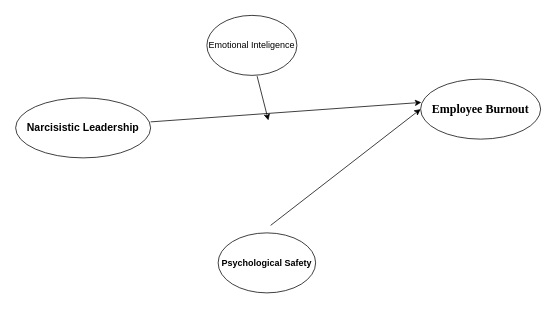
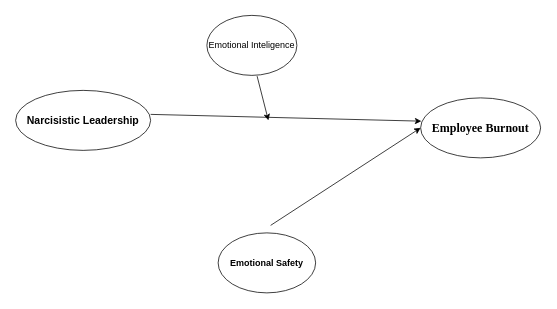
- <mxCell id="3" value="&lt;b style=&quot;font-size: medium; text-align: start;&quot;&gt;&lt;span style=&quot;font-size: 12pt; line-height: 32px; font-family: &amp;quot;Times New Roman&amp;quot;, serif;&quot; lang=&quot;EN-US&quot;&gt;Employee Burnout&lt;/span&gt;&lt;/b&gt;" style="ellipse;whiteSpace=wrap;html=1;" vertex="1" parent="1"><mxGeometry x="560" y="105" width="160" height="80" as="geometry" /></mxCell>
+ <mxCell id="3" value="&lt;b style=&quot;font-size: medium; text-align: start;&quot;&gt;&lt;span style=&quot;font-size: 12pt; line-height: 32px; font-family: &amp;quot;Times New Roman&amp;quot;, serif;&quot; lang=&quot;EN-US&quot;&gt;Employee Burnout&lt;/span&gt;&lt;/b&gt;" style="ellipse;whiteSpace=wrap;html=1;" vertex="1" parent="1"><mxGeometry x="560" y="130" width="160" height="80" as="geometry" /></mxCell>
- <mxCell id="2" value="&lt;b&gt;&lt;font style=&quot;font-size: 14px;&quot;&gt;Narcisistic Leadership&lt;/font&gt;&lt;/b&gt;" style="ellipse;whiteSpace=wrap;html=1;" vertex="1" parent="1"><mxGeometry x="20" y="130" width="180" height="80" as="geometry" /></mxCell>
+ <mxCell id="2" value="&lt;b&gt;&lt;font style=&quot;font-size: 14px;&quot;&gt;Narcisistic Leadership&lt;/font&gt;&lt;/b&gt;" style="ellipse;whiteSpace=wrap;html=1;" vertex="1" parent="1"><mxGeometry x="20" y="120" width="180" height="80" as="geometry" /></mxCell>
- <mxCell id="4" value="&lt;b&gt;Psychological Safety&lt;/b&gt;" style="ellipse;whiteSpace=wrap;html=1;" vertex="1" parent="1"><mxGeometry x="290" y="310" width="130" height="80" as="geometry" /></mxCell>
+ <mxCell id="4" value="&lt;b&gt;Emotional Safety&lt;/b&gt;" style="ellipse;whiteSpace=wrap;html=1;" vertex="1" parent="1"><mxGeometry x="290" y="310" width="130" height="80" as="geometry" /></mxCell>
